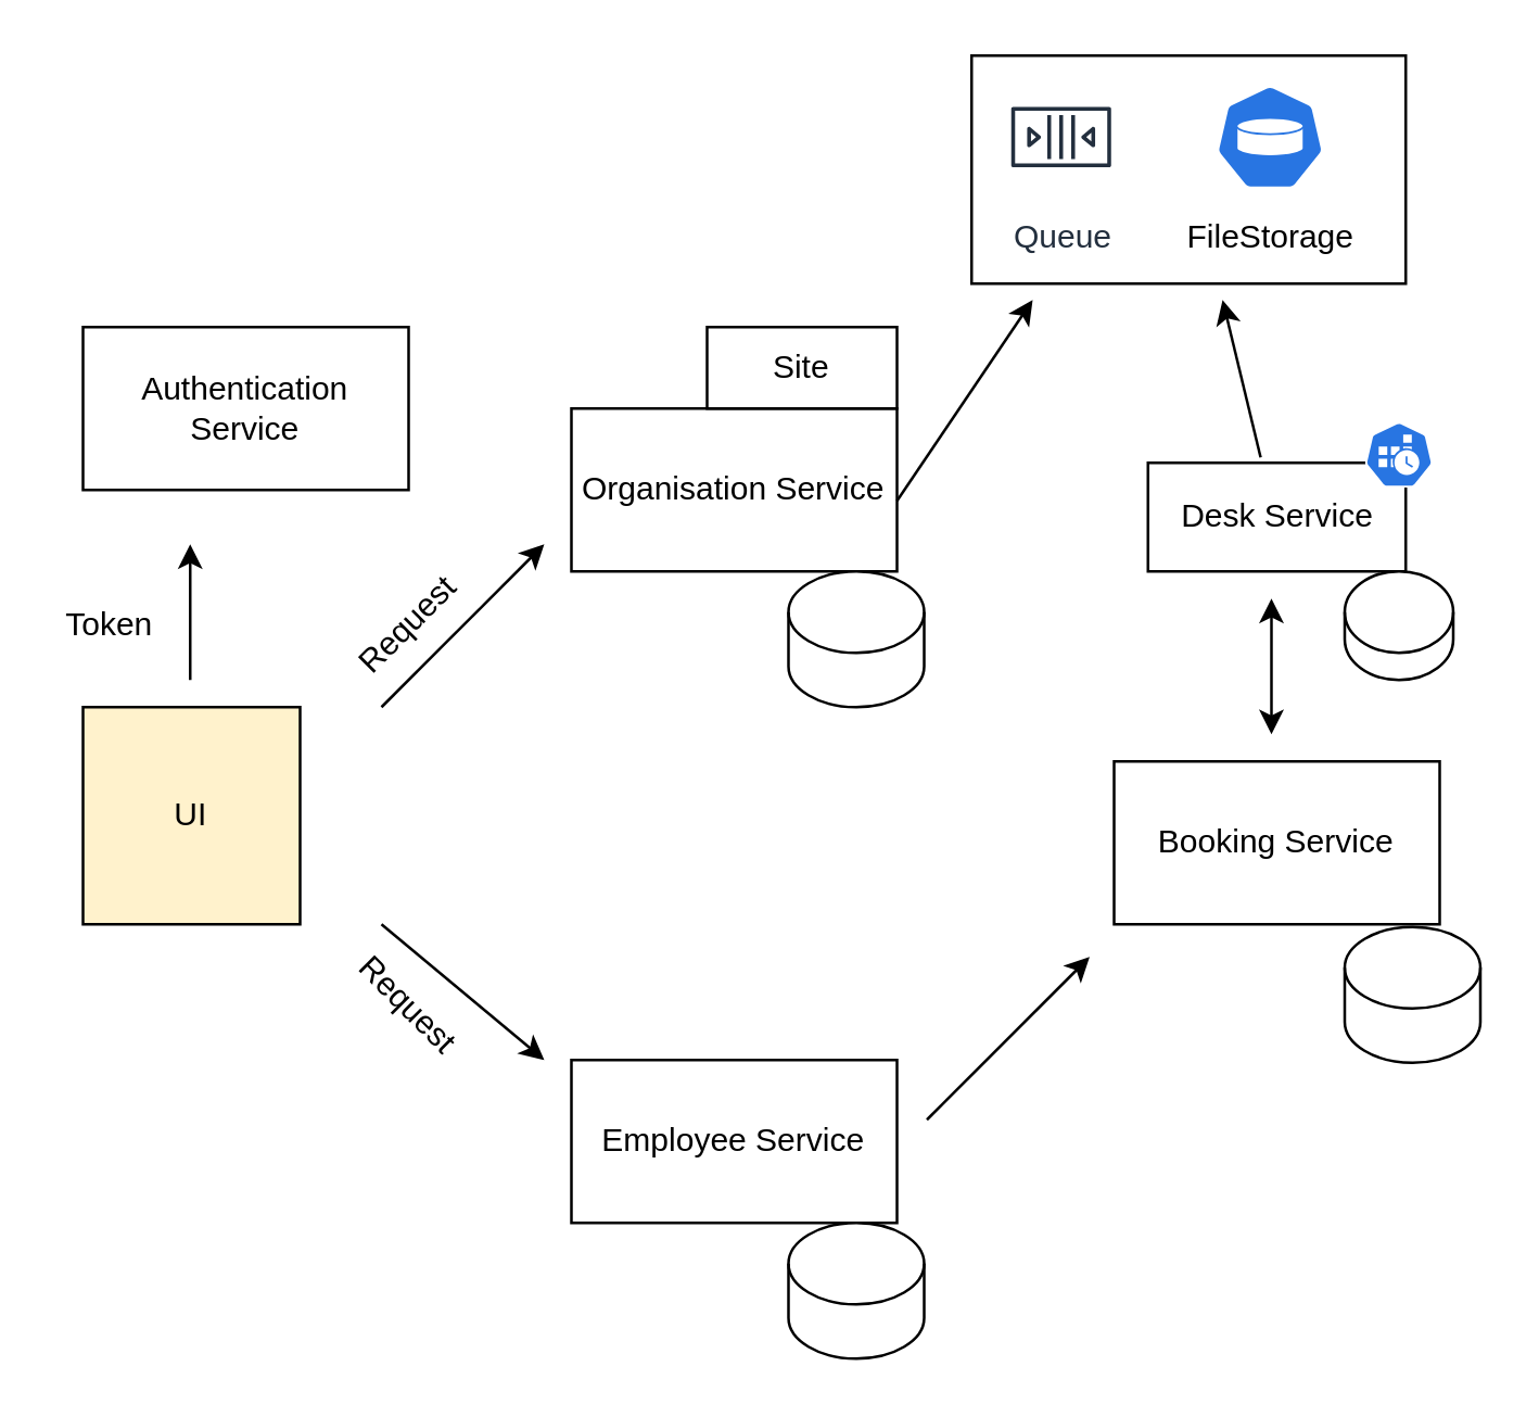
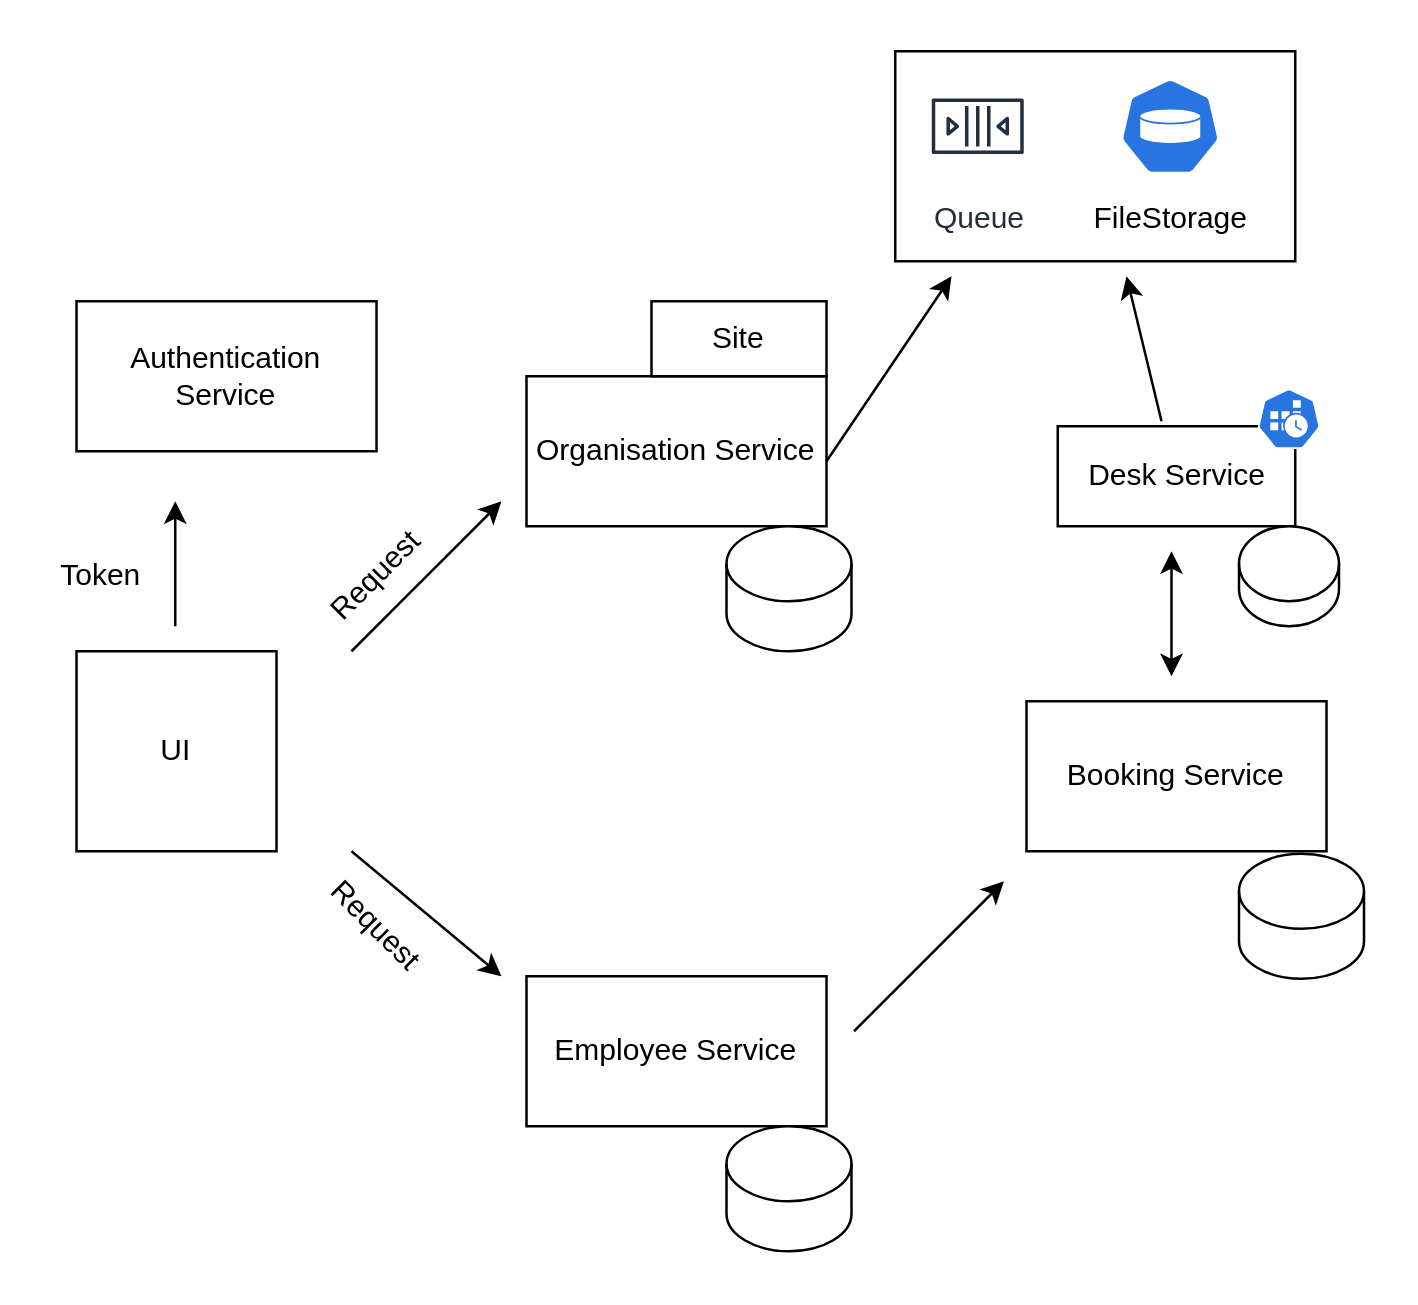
- <mxCell id="18" value="UI" style="whiteSpace=wrap;html=1;aspect=fixed;fillColor=#fff2cc;" parent="1" vertex="1"><mxGeometry x="30" y="260" width="80" height="80" as="geometry" /></mxCell>
+ <mxCell id="18" value="UI" style="whiteSpace=wrap;html=1;aspect=fixed;" parent="1" vertex="1"><mxGeometry x="30" y="260" width="80" height="80" as="geometry" /></mxCell>
